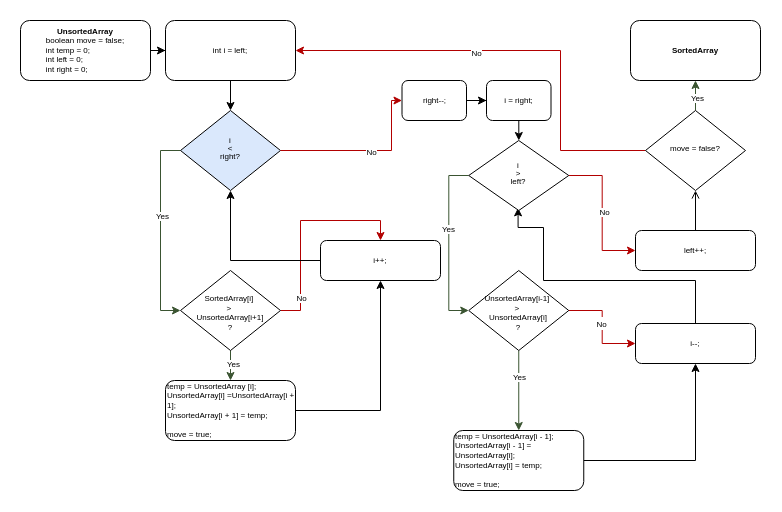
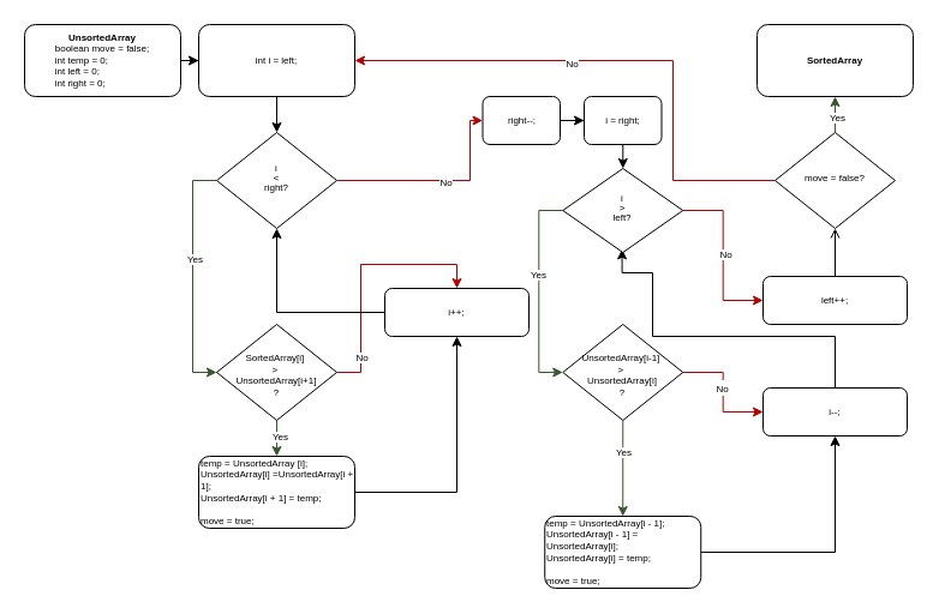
- <mxCell id="16" value="&lt;div style=&quot;line-height: 100%; font-size: 8px;&quot;&gt;&lt;div style=&quot;line-height: 100%; font-size: 8px;&quot;&gt;i&lt;/div&gt;&lt;div style=&quot;line-height: 100%; font-size: 8px;&quot;&gt;&amp;nbsp;&amp;lt;&amp;nbsp;&lt;/div&gt;&lt;div style=&quot;text-align: left; line-height: 100%; font-size: 8px;&quot;&gt;&lt;span style=&quot;background-color: initial; font-size: 8px;&quot;&gt;right?&lt;/span&gt;&lt;/div&gt;&lt;/div&gt;" style="rhombus;whiteSpace=wrap;html=1;shadow=0;fontFamily=Helvetica;fontSize=8;align=center;strokeWidth=1;spacing=6;spacingTop=-4;fillColor=#dae8fc;" vertex="1" parent="1"><mxGeometry x="180" y="110" width="100" height="80" as="geometry" /></mxCell>
+ <mxCell id="16" value="&lt;div style=&quot;line-height: 100%; font-size: 8px;&quot;&gt;&lt;div style=&quot;line-height: 100%; font-size: 8px;&quot;&gt;i&lt;/div&gt;&lt;div style=&quot;line-height: 100%; font-size: 8px;&quot;&gt;&amp;nbsp;&amp;lt;&amp;nbsp;&lt;/div&gt;&lt;div style=&quot;text-align: left; line-height: 100%; font-size: 8px;&quot;&gt;&lt;span style=&quot;background-color: initial; font-size: 8px;&quot;&gt;right?&lt;/span&gt;&lt;/div&gt;&lt;/div&gt;" style="rhombus;whiteSpace=wrap;html=1;shadow=0;fontFamily=Helvetica;fontSize=8;align=center;strokeWidth=1;spacing=6;spacingTop=-4;" vertex="1" parent="1"><mxGeometry x="180" y="110" width="100" height="80" as="geometry" /></mxCell>
